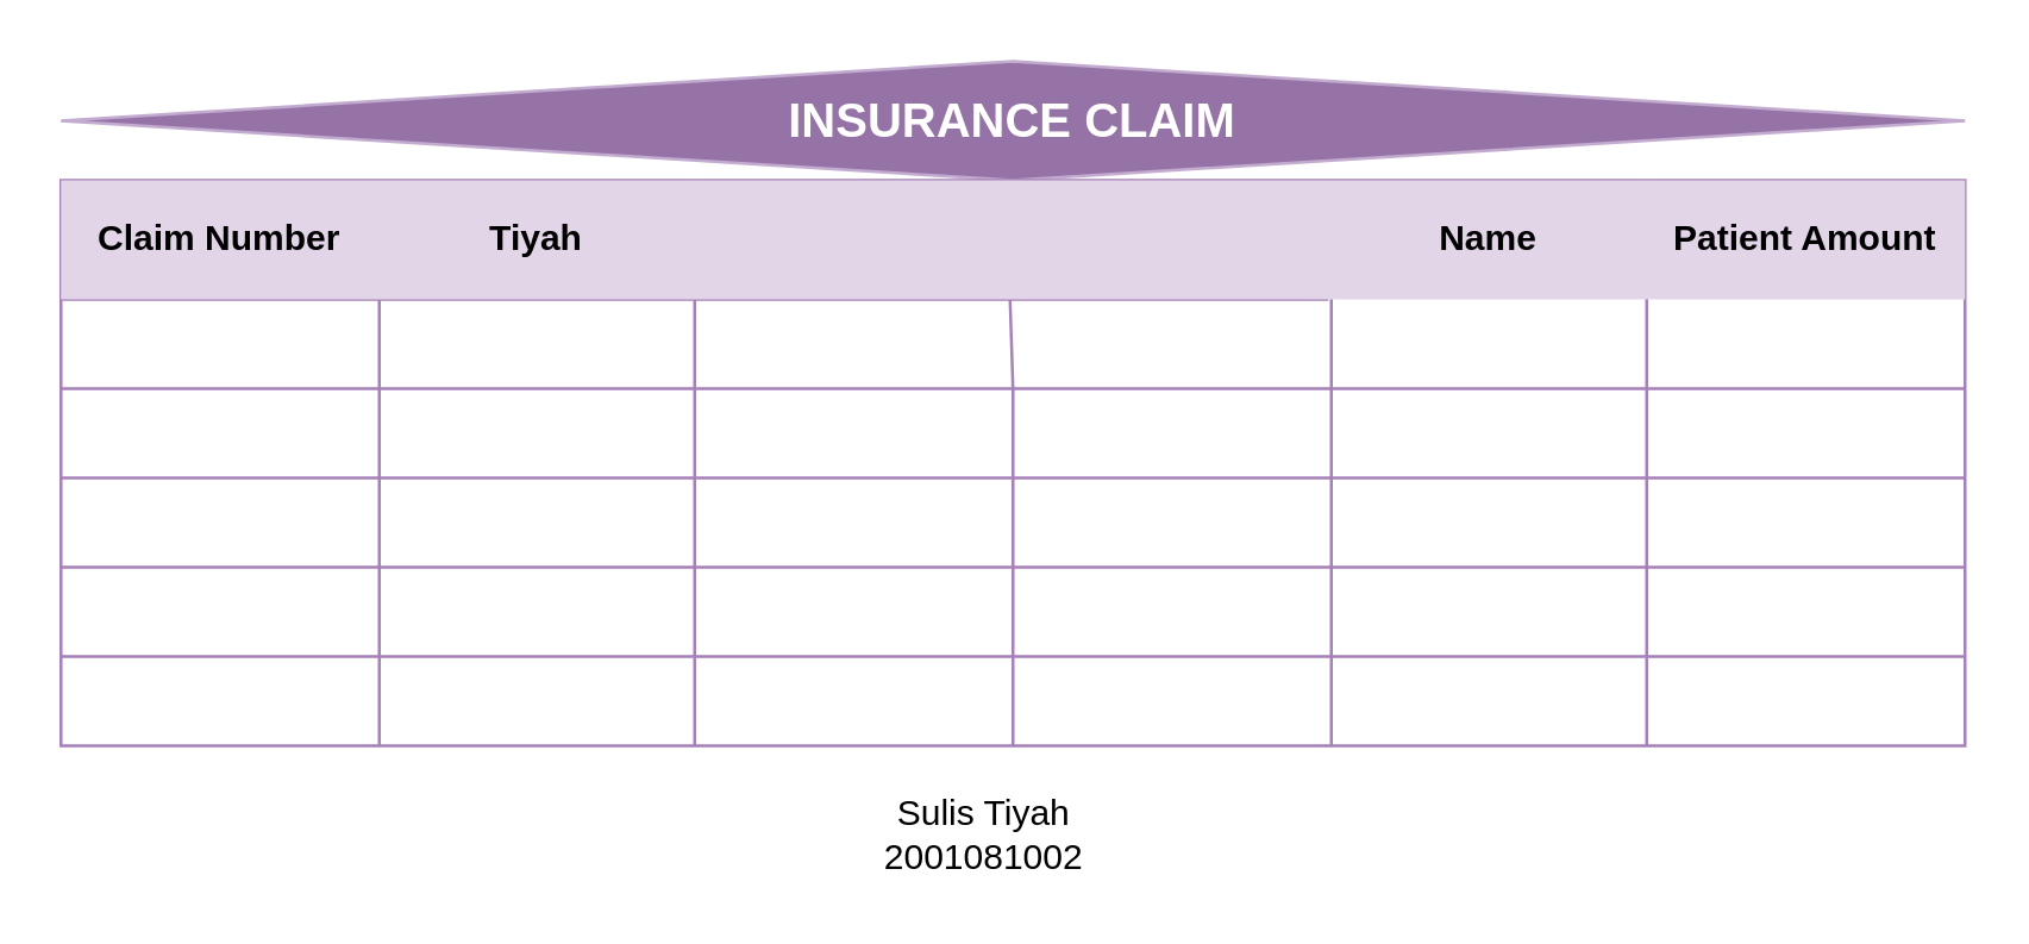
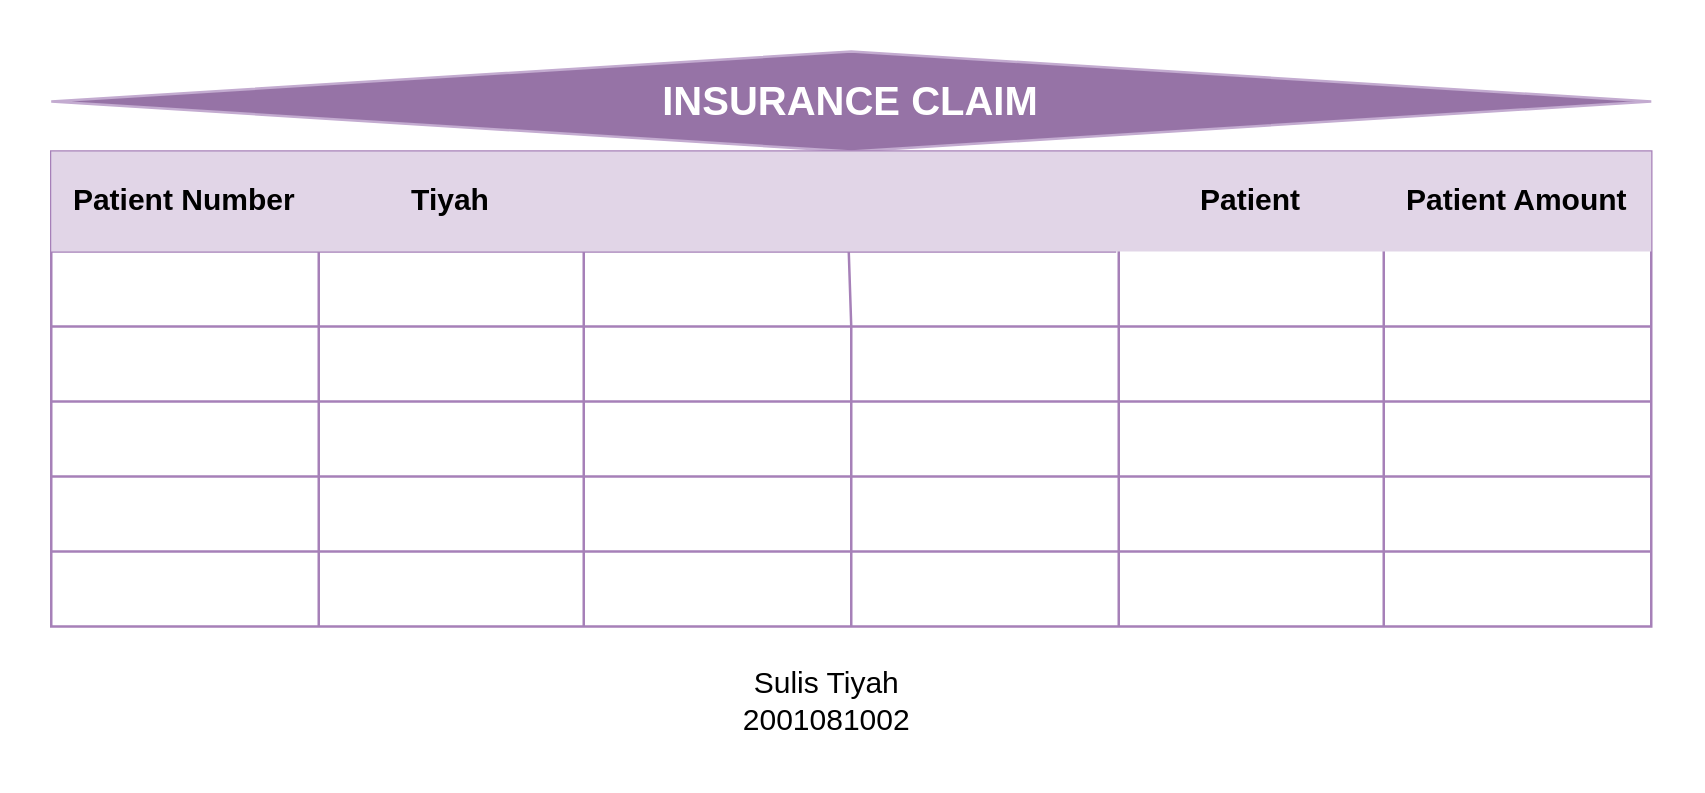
- <mxCell id="6" value="Claim Number" style="shape=partialRectangle;html=1;whiteSpace=wrap;connectable=0;overflow=hidden;fillColor=none;top=0;left=0;bottom=0;right=0;fontStyle=1" vertex="1" parent="5"><mxGeometry width="107" height="40" as="geometry" /></mxCell>
+ <mxCell id="6" value="Patient Number" style="shape=partialRectangle;html=1;whiteSpace=wrap;connectable=0;overflow=hidden;fillColor=none;top=0;left=0;bottom=0;right=0;fontStyle=1" vertex="1" parent="5"><mxGeometry width="107" height="40" as="geometry" /></mxCell>
- <mxCell id="8" value="Name" style="shape=partialRectangle;html=1;whiteSpace=wrap;connectable=0;overflow=hidden;fillColor=none;top=0;left=0;bottom=0;right=0;fontStyle=1" vertex="1" parent="5"><mxGeometry x="427" width="106" height="40" as="geometry" /></mxCell>
+ <mxCell id="8" value="Patient" style="shape=partialRectangle;html=1;whiteSpace=wrap;connectable=0;overflow=hidden;fillColor=none;top=0;left=0;bottom=0;right=0;fontStyle=1" vertex="1" parent="5"><mxGeometry x="427" width="106" height="40" as="geometry" /></mxCell>
